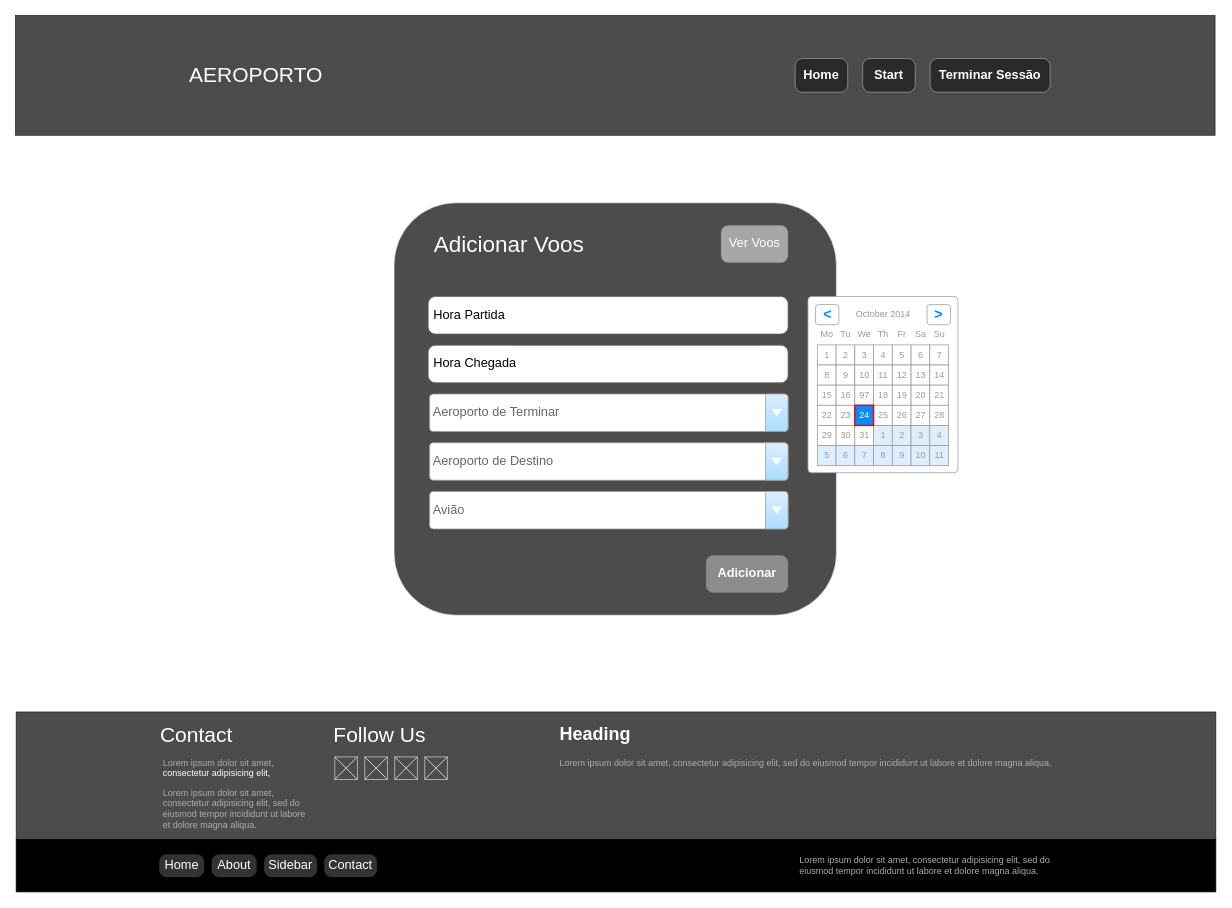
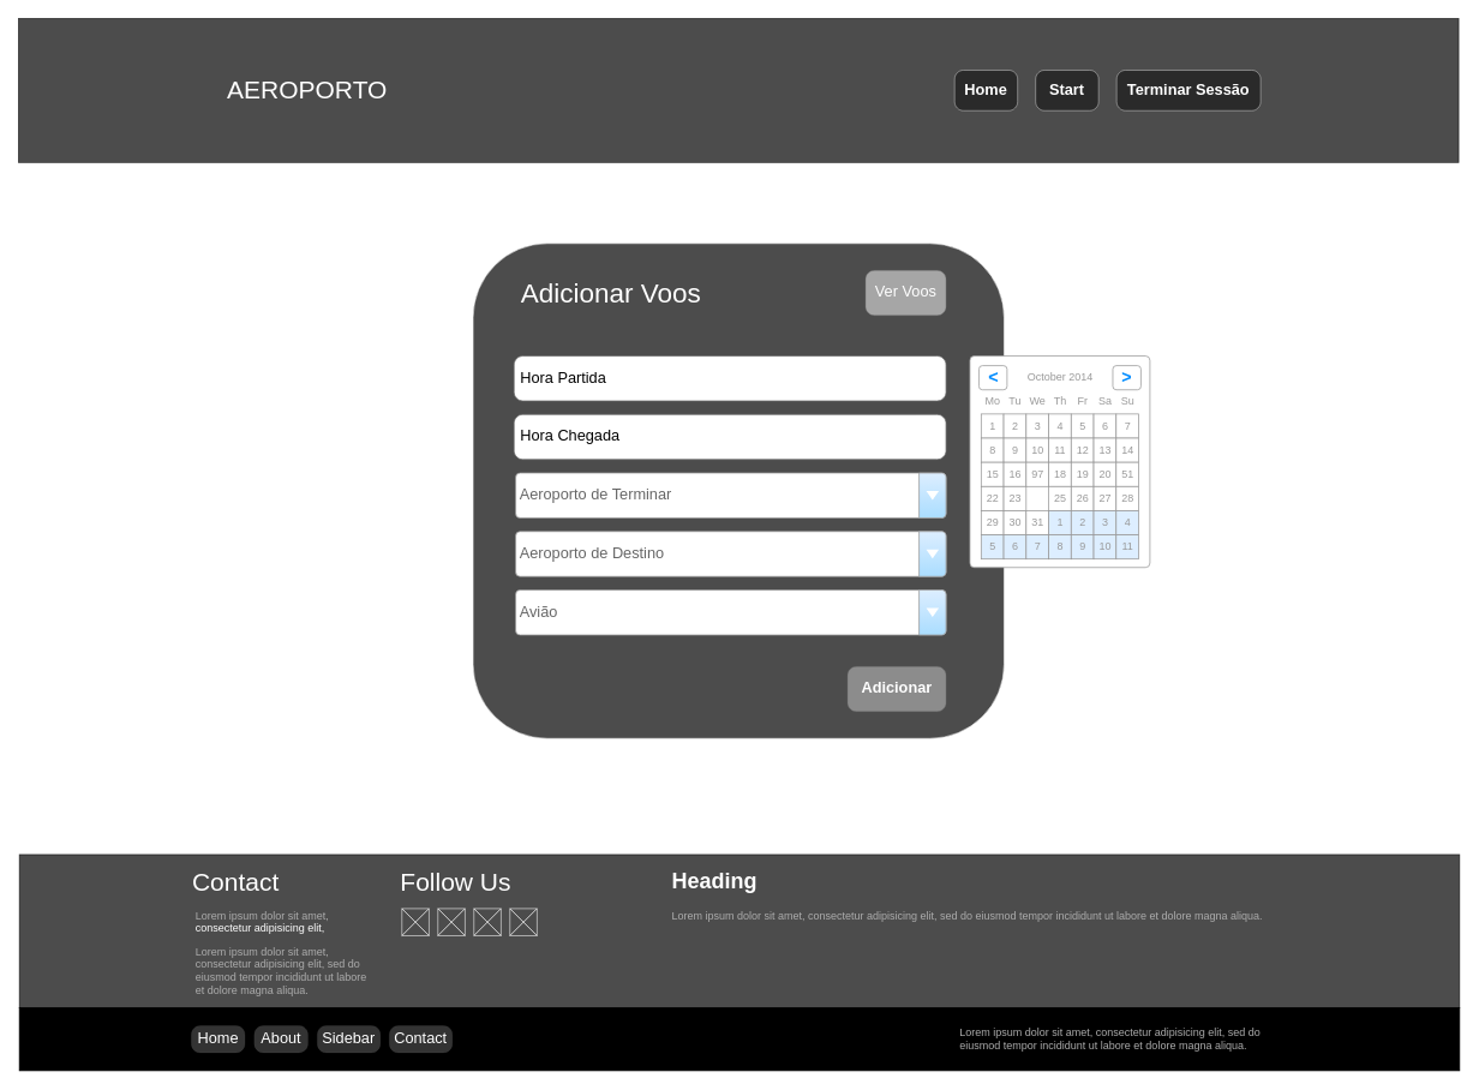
- <mxCell id="42" value="21" style="strokeWidth=1;shadow=0;dashed=0;align=center;html=1;shape=mxgraph.mockup.forms.rrect;rSize=0;strokeColor=#999999;fontColor=#999999;" vertex="1" parent="11"><mxGeometry x="162.5" y="118.171" width="25" height="26.857" as="geometry" /></mxCell>
+ <mxCell id="42" value="51" style="strokeWidth=1;shadow=0;dashed=0;align=center;html=1;shape=mxgraph.mockup.forms.rrect;rSize=0;strokeColor=#999999;fontColor=#999999;" vertex="1" parent="11"><mxGeometry x="162.5" y="118.171" width="25" height="26.857" as="geometry" /></mxCell>
- <mxCell id="63" value="24" style="strokeWidth=1;shadow=0;dashed=0;align=center;html=1;shape=mxgraph.mockup.forms.rrect;rSize=0;strokeColor=#ff0000;fontColor=#ffffff;strokeWidth=2;fillColor=#008cff;" vertex="1" parent="11"><mxGeometry x="62.5" y="145.029" width="25" height="26.857" as="geometry" /></mxCell>
